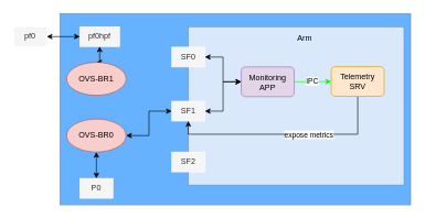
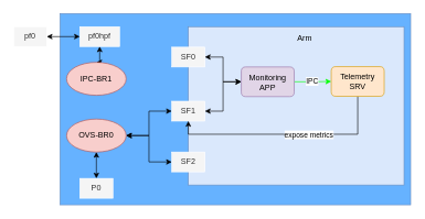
- <mxCell id="21" value="OVS-BR1" style="ellipse;whiteSpace=wrap;html=1;fillColor=#f8cecc;strokeColor=#b85450;" vertex="1" parent="1"><mxGeometry x="100" y="94" width="90" height="50" as="geometry" /></mxCell>
+ <mxCell id="21" value="IPC-BR1" style="ellipse;whiteSpace=wrap;html=1;fillColor=#f8cecc;strokeColor=#b85450;" vertex="1" parent="1"><mxGeometry x="100" y="94" width="90" height="50" as="geometry" /></mxCell>
+ <mxCell id="25" style="edgeStyle=orthogonalEdgeStyle;rounded=0;orthogonalLoop=1;jettySize=auto;html=1;exitX=0;exitY=0.5;exitDx=0;exitDy=0;entryX=1;entryY=0.5;entryDx=0;entryDy=0;startArrow=classic;startFill=1;" edge="1" parent="1" source="26" target="20"><mxGeometry relative="1" as="geometry" /></mxCell>
